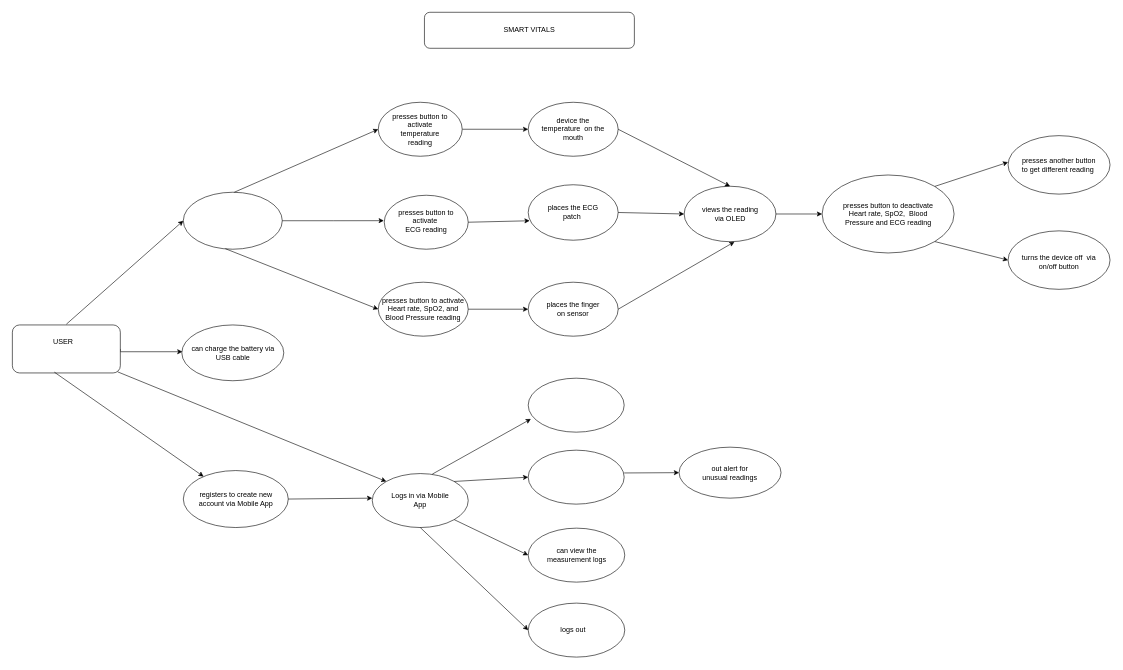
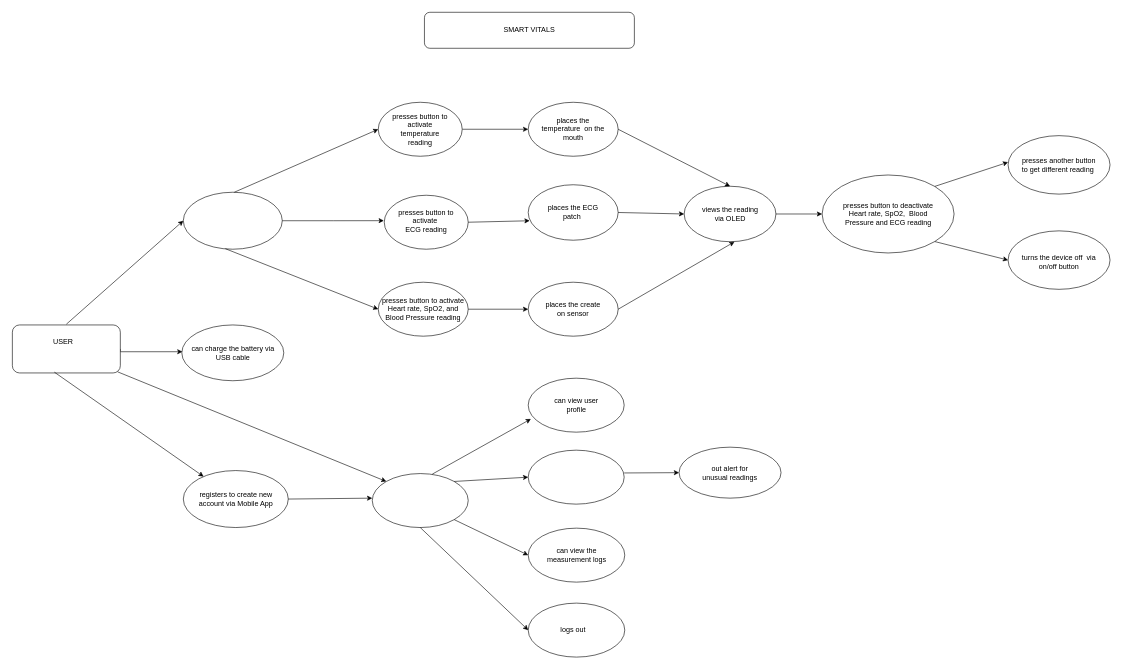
- <mxCell id="21" value="device the temperature&amp;nbsp; on the mouth" style="text;html=1;align=center;verticalAlign=middle;whiteSpace=wrap;rounded=0;" parent="1" vertex="1"><mxGeometry x="893" y="200" width="124" height="30" as="geometry" /></mxCell>
+ <mxCell id="21" value="places the temperature&amp;nbsp; on the mouth" style="text;html=1;align=center;verticalAlign=middle;whiteSpace=wrap;rounded=0;" parent="1" vertex="1"><mxGeometry x="893" y="200" width="124" height="30" as="geometry" /></mxCell>
- <mxCell id="22" value="places the finger on sensor" style="text;html=1;align=center;verticalAlign=middle;whiteSpace=wrap;rounded=0;" parent="1" vertex="1"><mxGeometry x="905" y="500" width="100" height="30" as="geometry" /></mxCell>
+ <mxCell id="22" value="places the create on sensor" style="text;html=1;align=center;verticalAlign=middle;whiteSpace=wrap;rounded=0;" parent="1" vertex="1"><mxGeometry x="905" y="500" width="100" height="30" as="geometry" /></mxCell>
+ <mxCell id="26" value="can view user profile" style="text;html=1;align=center;verticalAlign=middle;whiteSpace=wrap;rounded=0;" parent="1" vertex="1"><mxGeometry x="918" y="660" width="85" height="30" as="geometry" /></mxCell>
- <mxCell id="6" value="Logs in via Mobile App" style="text;html=1;align=center;verticalAlign=middle;whiteSpace=wrap;rounded=0;" parent="1" vertex="1"><mxGeometry x="650" y="819" width="100" height="30" as="geometry" /></mxCell>
